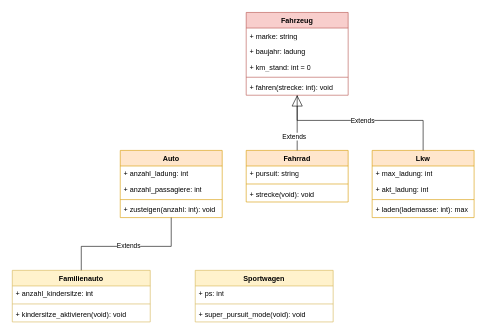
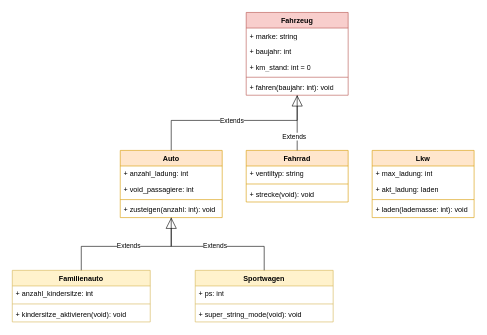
- <mxCell id="4" value="&lt;div&gt;+ baujahr: ladung&lt;/div&gt;" style="text;strokeColor=none;fillColor=none;align=left;verticalAlign=top;spacingLeft=4;spacingRight=4;overflow=hidden;rotatable=0;points=[[0,0.5],[1,0.5]];portConstraint=eastwest;whiteSpace=wrap;html=1;" vertex="1" parent="2"><mxGeometry y="52" width="170" height="26" as="geometry" /></mxCell>
+ <mxCell id="4" value="&lt;div&gt;+ baujahr: int&lt;/div&gt;" style="text;strokeColor=none;fillColor=none;align=left;verticalAlign=top;spacingLeft=4;spacingRight=4;overflow=hidden;rotatable=0;points=[[0,0.5],[1,0.5]];portConstraint=eastwest;whiteSpace=wrap;html=1;" vertex="1" parent="2"><mxGeometry y="52" width="170" height="26" as="geometry" /></mxCell>
- <mxCell id="7" value="+ fahren(strecke: int): void" style="text;strokeColor=none;fillColor=none;align=left;verticalAlign=top;spacingLeft=4;spacingRight=4;overflow=hidden;rotatable=0;points=[[0,0.5],[1,0.5]];portConstraint=eastwest;whiteSpace=wrap;html=1;" vertex="1" parent="2"><mxGeometry y="112" width="170" height="26" as="geometry" /></mxCell>
+ <mxCell id="7" value="+ fahren(baujahr: int): void" style="text;strokeColor=none;fillColor=none;align=left;verticalAlign=top;spacingLeft=4;spacingRight=4;overflow=hidden;rotatable=0;points=[[0,0.5],[1,0.5]];portConstraint=eastwest;whiteSpace=wrap;html=1;" vertex="1" parent="2"><mxGeometry y="112" width="170" height="26" as="geometry" /></mxCell>
+ <mxCell id="13" value="Extends" style="endArrow=block;endSize=16;endFill=0;html=1;rounded=0;exitX=0.5;exitY=0;exitDx=0;exitDy=0;edgeStyle=orthogonalEdgeStyle;snapToPoint=0;" edge="1" parent="1" source="8" target="2"><mxGeometry width="160" relative="1" as="geometry"><mxPoint x="340" y="260" as="sourcePoint" /><mxPoint x="390" y="170" as="targetPoint" /><Array as="points"><mxPoint x="285" y="200" /><mxPoint x="495" y="200" /></Array></mxGeometry></mxCell>
- <mxCell id="34" value="Extends" style="endArrow=block;endSize=16;endFill=0;html=1;rounded=0;exitX=0.5;exitY=0;exitDx=0;exitDy=0;edgeStyle=orthogonalEdgeStyle;" edge="1" parent="1" source="28" target="2"><mxGeometry width="160" relative="1" as="geometry"><mxPoint x="704.5" y="232" as="sourcePoint" /><mxPoint x="680" y="168" as="targetPoint" /><Array as="points"><mxPoint x="705" y="200" /><mxPoint x="495" y="200" /></Array></mxGeometry></mxCell>
- <mxCell id="25" value="&lt;div&gt;+ pursuit: string&lt;/div&gt;" style="text;strokeColor=none;fillColor=none;align=left;verticalAlign=top;spacingLeft=4;spacingRight=4;overflow=hidden;rotatable=0;points=[[0,0.5],[1,0.5]];portConstraint=eastwest;whiteSpace=wrap;html=1;" vertex="1" parent="24"><mxGeometry y="26" width="170" height="26" as="geometry" /></mxCell>
+ <mxCell id="25" value="&lt;div&gt;+ ventiltyp: string&lt;/div&gt;" style="text;strokeColor=none;fillColor=none;align=left;verticalAlign=top;spacingLeft=4;spacingRight=4;overflow=hidden;rotatable=0;points=[[0,0.5],[1,0.5]];portConstraint=eastwest;whiteSpace=wrap;html=1;" vertex="1" parent="24"><mxGeometry y="26" width="170" height="26" as="geometry" /></mxCell>
- <mxCell id="10" value="&lt;div&gt;+ anzahl_passagiere: int&lt;/div&gt;" style="text;strokeColor=none;fillColor=none;align=left;verticalAlign=top;spacingLeft=4;spacingRight=4;overflow=hidden;rotatable=0;points=[[0,0.5],[1,0.5]];portConstraint=eastwest;whiteSpace=wrap;html=1;" vertex="1" parent="8"><mxGeometry y="52" width="170" height="26" as="geometry" /></mxCell>
+ <mxCell id="10" value="&lt;div&gt;+ void_passagiere: int&lt;/div&gt;" style="text;strokeColor=none;fillColor=none;align=left;verticalAlign=top;spacingLeft=4;spacingRight=4;overflow=hidden;rotatable=0;points=[[0,0.5],[1,0.5]];portConstraint=eastwest;whiteSpace=wrap;html=1;" vertex="1" parent="8"><mxGeometry y="52" width="170" height="26" as="geometry" /></mxCell>
- <mxCell id="30" value="&lt;div&gt;+ akt_ladung: int&lt;/div&gt;" style="text;strokeColor=none;fillColor=none;align=left;verticalAlign=top;spacingLeft=4;spacingRight=4;overflow=hidden;rotatable=0;points=[[0,0.5],[1,0.5]];portConstraint=eastwest;whiteSpace=wrap;html=1;" vertex="1" parent="28"><mxGeometry y="52" width="170" height="26" as="geometry" /></mxCell>
+ <mxCell id="30" value="&lt;div&gt;+ akt_ladung: laden&lt;/div&gt;" style="text;strokeColor=none;fillColor=none;align=left;verticalAlign=top;spacingLeft=4;spacingRight=4;overflow=hidden;rotatable=0;points=[[0,0.5],[1,0.5]];portConstraint=eastwest;whiteSpace=wrap;html=1;" vertex="1" parent="28"><mxGeometry y="52" width="170" height="26" as="geometry" /></mxCell>
- <mxCell id="32" value="+ laden(lademasse: int): max" style="text;strokeColor=none;fillColor=none;align=left;verticalAlign=top;spacingLeft=4;spacingRight=4;overflow=hidden;rotatable=0;points=[[0,0.5],[1,0.5]];portConstraint=eastwest;whiteSpace=wrap;html=1;" vertex="1" parent="28"><mxGeometry y="86" width="170" height="26" as="geometry" /></mxCell>
+ <mxCell id="32" value="+ laden(lademasse: int): void" style="text;strokeColor=none;fillColor=none;align=left;verticalAlign=top;spacingLeft=4;spacingRight=4;overflow=hidden;rotatable=0;points=[[0,0.5],[1,0.5]];portConstraint=eastwest;whiteSpace=wrap;html=1;" vertex="1" parent="28"><mxGeometry y="86" width="170" height="26" as="geometry" /></mxCell>
+ <mxCell id="23" value="Extends" style="endArrow=block;endSize=16;endFill=0;html=1;rounded=0;exitX=0.5;exitY=0;exitDx=0;exitDy=0;entryX=0.5;entryY=1;entryDx=0;entryDy=0;" edge="1" parent="1" source="18" target="8"><mxGeometry width="160" relative="1" as="geometry"><mxPoint x="424" y="370" as="sourcePoint" /><mxPoint x="584" y="370" as="targetPoint" /><Array as="points"><mxPoint x="440" y="410" /><mxPoint x="360" y="410" /><mxPoint x="285" y="410" /></Array></mxGeometry></mxCell>
- <mxCell id="21" value="+ super_pursuit_mode(void): void" style="text;strokeColor=none;fillColor=none;align=left;verticalAlign=top;spacingLeft=4;spacingRight=4;overflow=hidden;rotatable=0;points=[[0,0.5],[1,0.5]];portConstraint=eastwest;whiteSpace=wrap;html=1;" vertex="1" parent="18"><mxGeometry y="60" width="230" height="26" as="geometry" /></mxCell>
+ <mxCell id="21" value="+ super_string_mode(void): void" style="text;strokeColor=none;fillColor=none;align=left;verticalAlign=top;spacingLeft=4;spacingRight=4;overflow=hidden;rotatable=0;points=[[0,0.5],[1,0.5]];portConstraint=eastwest;whiteSpace=wrap;html=1;" vertex="1" parent="18"><mxGeometry y="60" width="230" height="26" as="geometry" /></mxCell>
